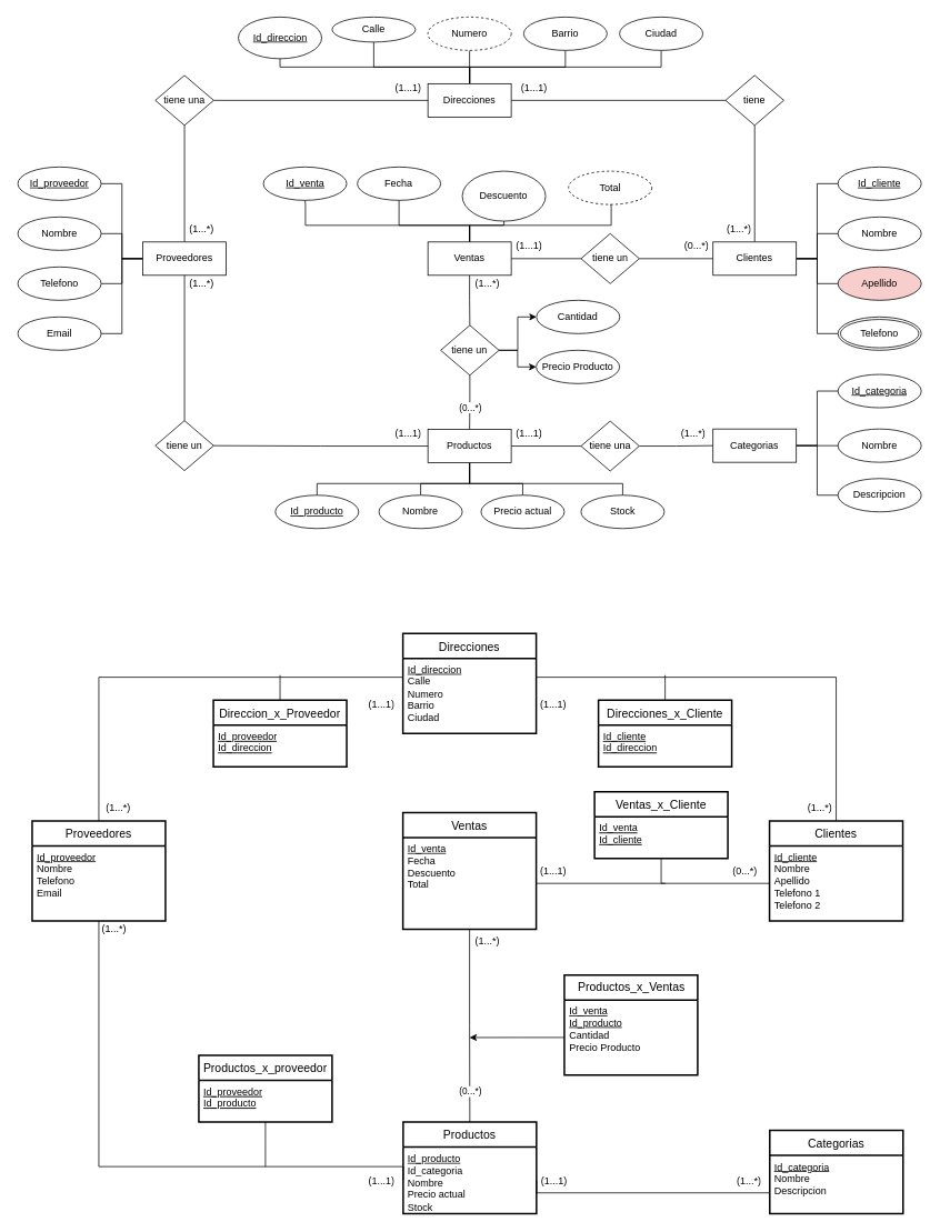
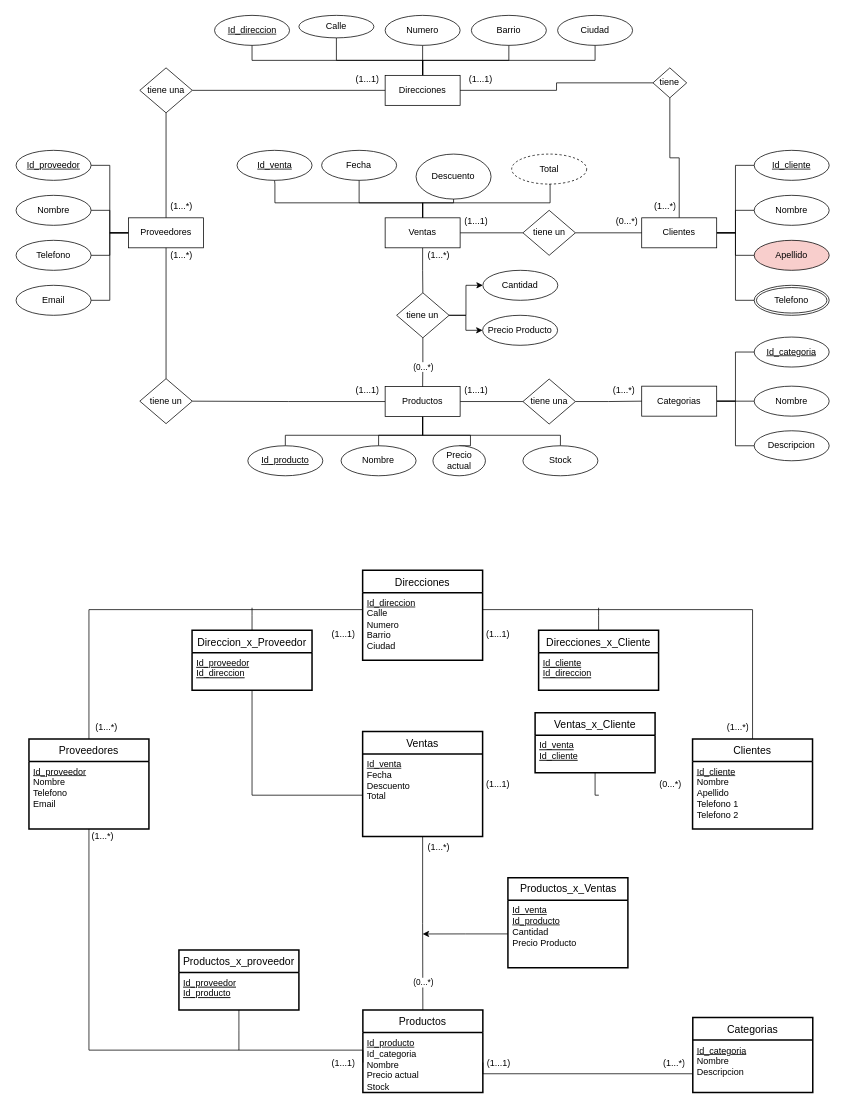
- <mxCell id="76" value="Numero" style="ellipse;whiteSpace=wrap;html=1;align=center;rounded=0;dashed=1;" parent="1" vertex="1"><mxGeometry x="513.01" y="20" width="100" height="40" as="geometry" /></mxCell>
+ <mxCell id="76" value="Numero" style="ellipse;whiteSpace=wrap;html=1;align=center;rounded=0;" parent="1" vertex="1"><mxGeometry x="513.01" y="20" width="100" height="40" as="geometry" /></mxCell>
- <mxCell id="82" value="&lt;u&gt;Id_direccion&lt;/u&gt;" style="ellipse;whiteSpace=wrap;html=1;align=center;rounded=0;" parent="1" vertex="1"><mxGeometry x="285.51" y="20" width="100" height="50" as="geometry" /></mxCell>
+ <mxCell id="82" value="&lt;u&gt;Id_direccion&lt;/u&gt;" style="ellipse;whiteSpace=wrap;html=1;align=center;rounded=0;" parent="1" vertex="1"><mxGeometry x="285.51" y="20" width="100" height="40" as="geometry" /></mxCell>
- <mxCell id="101" value="tiene" style="shape=rhombus;perimeter=rhombusPerimeter;whiteSpace=wrap;html=1;align=center;rounded=0;" parent="1" vertex="1"><mxGeometry x="870.19" y="90" width="70" height="60" as="geometry" /></mxCell>
+ <mxCell id="101" value="tiene" style="shape=rhombus;perimeter=rhombusPerimeter;whiteSpace=wrap;html=1;align=center;rounded=0;" parent="1" vertex="1"><mxGeometry x="870.19" y="90" width="45" height="40" as="geometry" /></mxCell>
- <mxCell id="69" value="Precio actual" style="ellipse;whiteSpace=wrap;html=1;align=center;rounded=0;" parent="1" vertex="1"><mxGeometry x="576.76" y="594" width="100" height="40" as="geometry" /></mxCell>
+ <mxCell id="69" value="Precio actual" style="ellipse;whiteSpace=wrap;html=1;align=center;rounded=0;" parent="1" vertex="1"><mxGeometry x="576.76" y="594" width="70" height="40" as="geometry" /></mxCell>
- <mxCell id="30" style="edgeStyle=orthogonalEdgeStyle;rounded=0;orthogonalLoop=1;jettySize=auto;html=1;entryX=0;entryY=0.5;entryDx=0;entryDy=0;endArrow=none;endFill=0;" parent="1" source="19" target="4" edge="1"><mxGeometry relative="1" as="geometry" /></mxCell>
+ <mxCell id="30" style="edgeStyle=orthogonalEdgeStyle;rounded=0;orthogonalLoop=1;jettySize=auto;html=1;endArrow=none;endFill=0;" parent="1" source="19" target="9" edge="1"><mxGeometry relative="1" as="geometry" /></mxCell>
